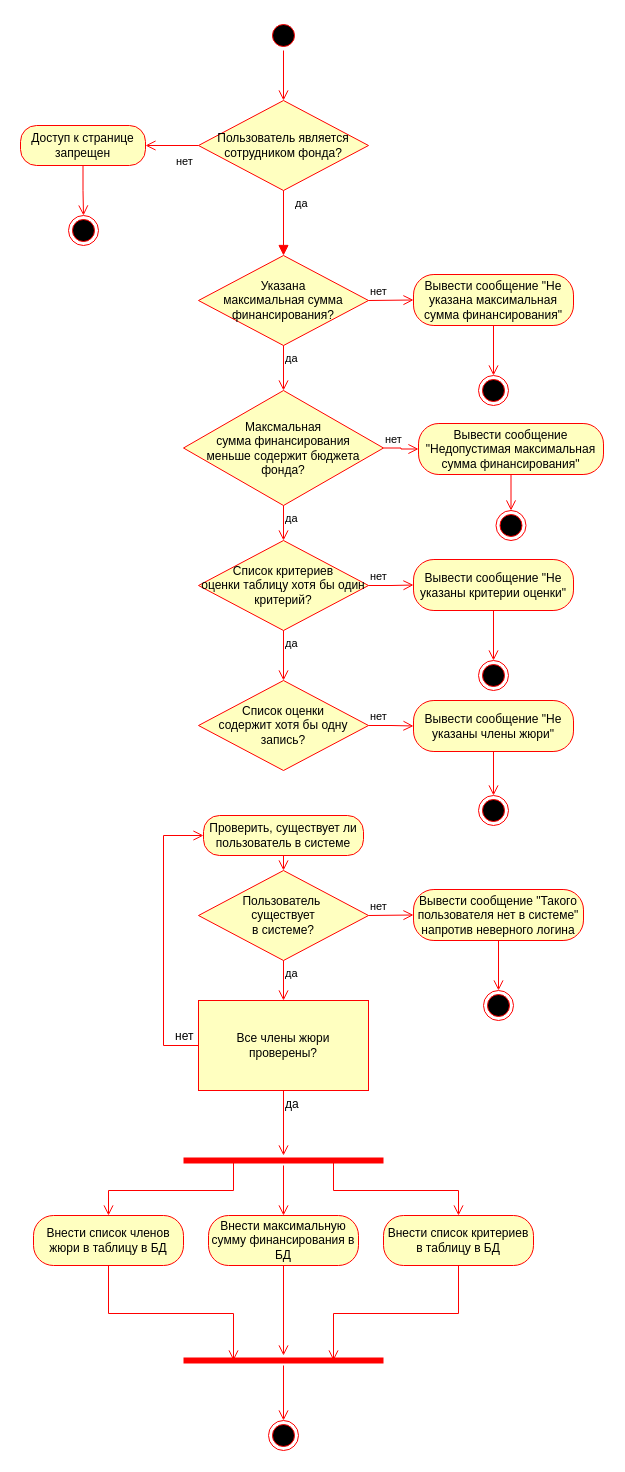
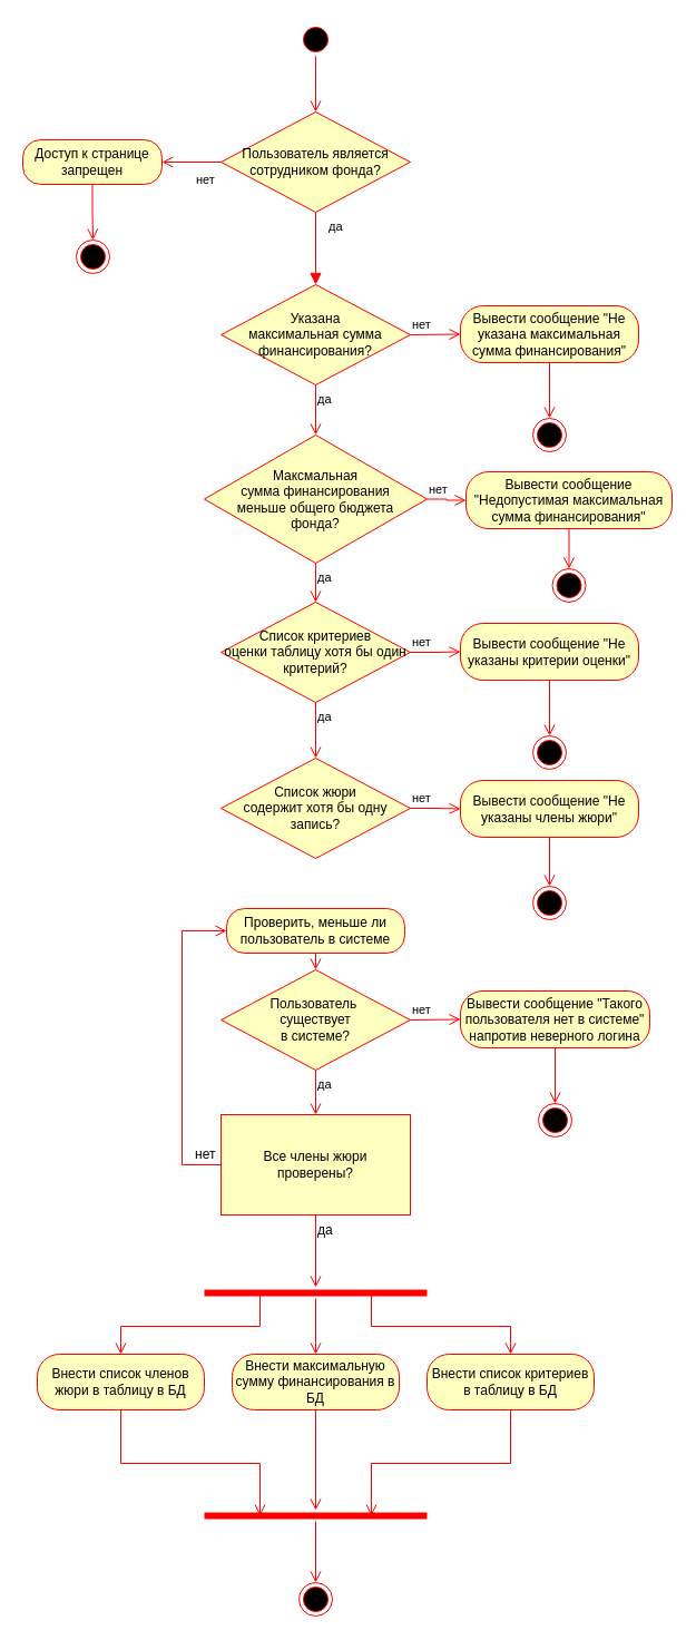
- <mxCell id="51" value="Максмальная&lt;div&gt;сумма финансирования&lt;/div&gt;&lt;div&gt;меньше&amp;nbsp;&lt;span style=&quot;background-color: initial;&quot;&gt;содержит бюджета&lt;/span&gt;&lt;div&gt;фонда?&lt;/div&gt;&lt;/div&gt;" style="rhombus;whiteSpace=wrap;html=1;fontColor=#000000;fillColor=#ffffc0;strokeColor=#ff0000;" parent="1" vertex="1"><mxGeometry x="183" y="390" width="200" height="115" as="geometry" /></mxCell>
+ <mxCell id="51" value="Максмальная&lt;div&gt;сумма финансирования&lt;/div&gt;&lt;div&gt;меньше&amp;nbsp;&lt;span style=&quot;background-color: initial;&quot;&gt;общего бюджета&lt;/span&gt;&lt;div&gt;фонда?&lt;/div&gt;&lt;/div&gt;" style="rhombus;whiteSpace=wrap;html=1;fontColor=#000000;fillColor=#ffffc0;strokeColor=#ff0000;" parent="1" vertex="1"><mxGeometry x="183" y="390" width="200" height="115" as="geometry" /></mxCell>
- <mxCell id="22" value="Список оценки&lt;div&gt;содержит хотя бы одну запись?&lt;/div&gt;" style="rhombus;whiteSpace=wrap;html=1;fontColor=#000000;fillColor=#ffffc0;strokeColor=#ff0000;" parent="1" vertex="1"><mxGeometry x="198" y="680" width="170" height="90" as="geometry" /></mxCell>
+ <mxCell id="22" value="Список жюри&lt;div&gt;содержит хотя бы одну запись?&lt;/div&gt;" style="rhombus;whiteSpace=wrap;html=1;fontColor=#000000;fillColor=#ffffc0;strokeColor=#ff0000;" parent="1" vertex="1"><mxGeometry x="198" y="680" width="170" height="90" as="geometry" /></mxCell>
- <mxCell id="27" value="Проверить, существует ли пользователь в системе" style="rounded=1;whiteSpace=wrap;html=1;arcSize=40;fontColor=#000000;fillColor=#ffffc0;strokeColor=#ff0000;" parent="1" vertex="1"><mxGeometry x="203" y="815" width="160" height="40" as="geometry" /></mxCell>
+ <mxCell id="27" value="Проверить, меньше ли пользователь в системе" style="rounded=1;whiteSpace=wrap;html=1;arcSize=40;fontColor=#000000;fillColor=#ffffc0;strokeColor=#ff0000;" parent="1" vertex="1"><mxGeometry x="203" y="815" width="160" height="40" as="geometry" /></mxCell>
